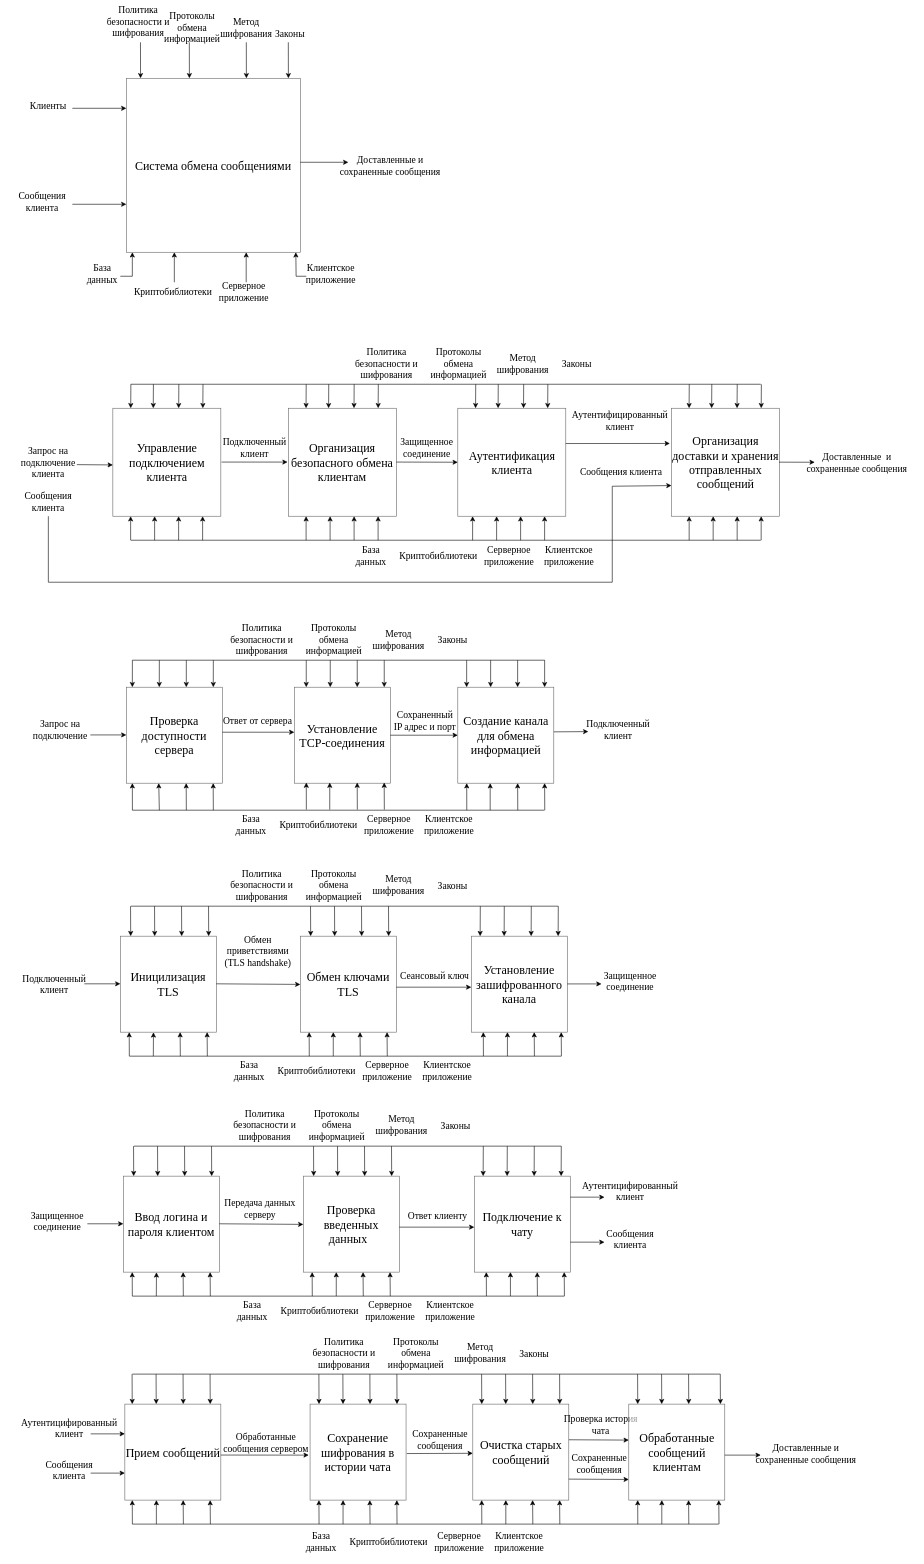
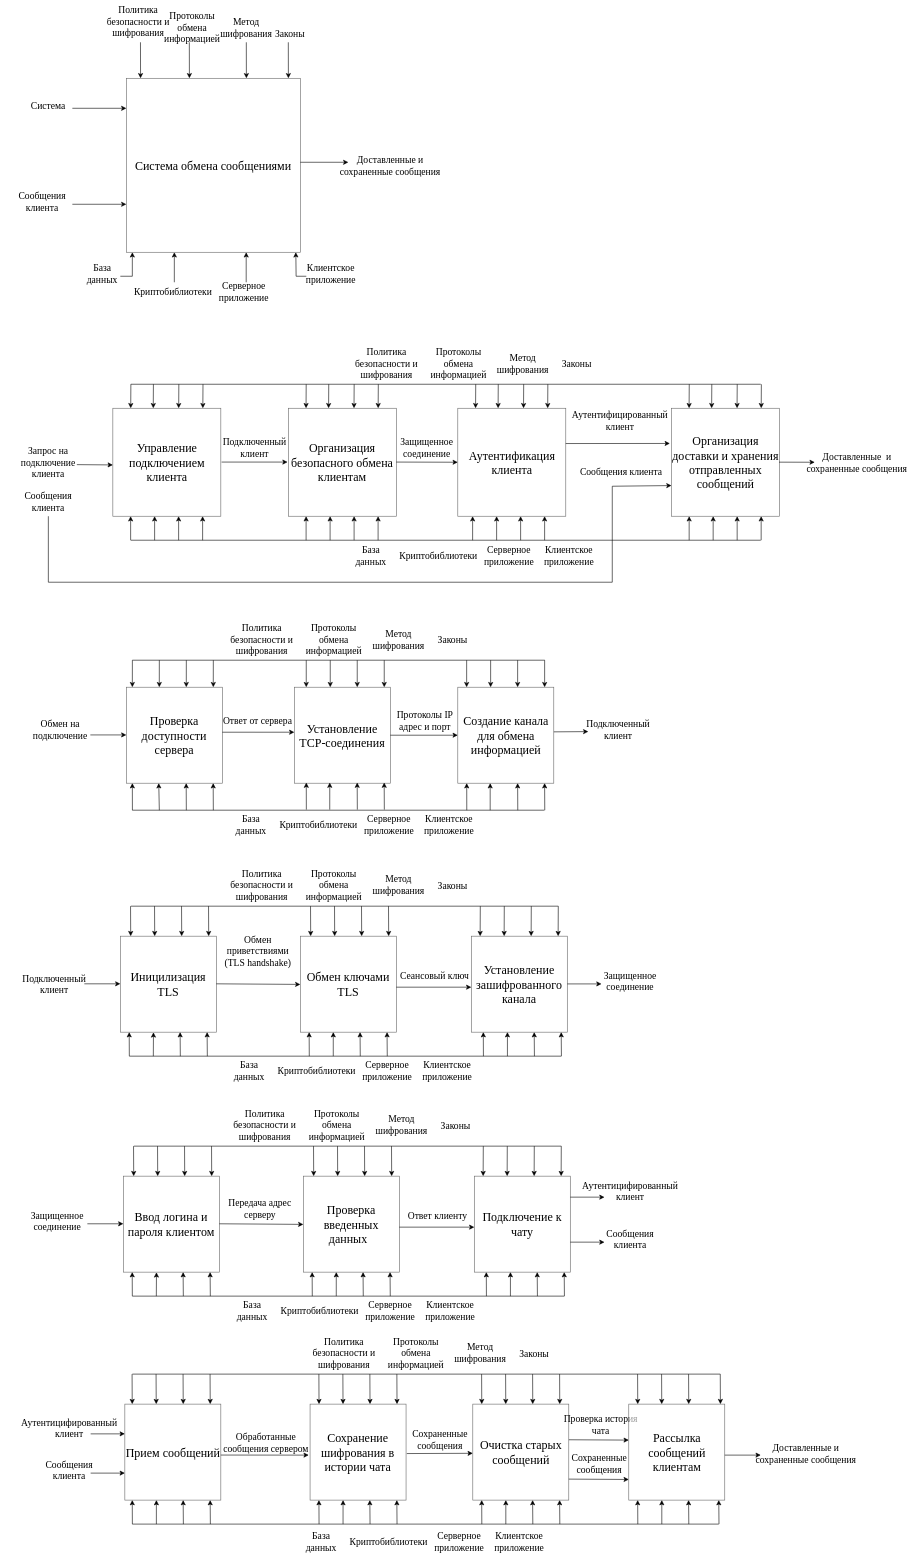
- <mxCell id="4" value="&lt;font style=&quot;font-size: 16px;&quot; face=&quot;Times New Roman&quot;&gt;Клиенты&lt;br&gt;&lt;/font&gt;" style="text;html=1;whiteSpace=wrap;strokeColor=none;fillColor=none;align=center;verticalAlign=middle;rounded=0;" parent="1" vertex="1"><mxGeometry x="30" y="160" width="100" height="30" as="geometry" /></mxCell>
+ <mxCell id="4" value="&lt;font style=&quot;font-size: 16px;&quot; face=&quot;Times New Roman&quot;&gt;Система&lt;br&gt;&lt;/font&gt;" style="text;html=1;whiteSpace=wrap;strokeColor=none;fillColor=none;align=center;verticalAlign=middle;rounded=0;" parent="1" vertex="1"><mxGeometry x="30" y="160" width="100" height="30" as="geometry" /></mxCell>
- <mxCell id="167" value="&lt;font style=&quot;font-size: 16px;&quot; face=&quot;Times New Roman&quot;&gt;Сохраненный IP адрес и порт&lt;/font&gt;" style="text;html=1;whiteSpace=wrap;strokeColor=none;fillColor=none;align=center;verticalAlign=middle;rounded=0;" parent="1" vertex="1"><mxGeometry x="652.5" y="1185" width="110" height="30" as="geometry" /></mxCell>
+ <mxCell id="167" value="&lt;font style=&quot;font-size: 16px;&quot; face=&quot;Times New Roman&quot;&gt;Протоколы IP адрес и порт&lt;/font&gt;" style="text;html=1;whiteSpace=wrap;strokeColor=none;fillColor=none;align=center;verticalAlign=middle;rounded=0;" parent="1" vertex="1"><mxGeometry x="652.5" y="1185" width="110" height="30" as="geometry" /></mxCell>
- <mxCell id="21" value="&lt;font style=&quot;font-size: 16px;&quot; face=&quot;Times New Roman&quot;&gt;Запрос на подключение&lt;/font&gt;" style="text;html=1;whiteSpace=wrap;strokeColor=none;fillColor=none;align=center;verticalAlign=middle;rounded=0;" parent="1" vertex="1"><mxGeometry x="50" y="1200" width="100" height="30" as="geometry" /></mxCell>
+ <mxCell id="21" value="&lt;font style=&quot;font-size: 16px;&quot; face=&quot;Times New Roman&quot;&gt;Обмен на подключение&lt;/font&gt;" style="text;html=1;whiteSpace=wrap;strokeColor=none;fillColor=none;align=center;verticalAlign=middle;rounded=0;" parent="1" vertex="1"><mxGeometry x="50" y="1200" width="100" height="30" as="geometry" /></mxCell>
- <mxCell id="184" value="&lt;font style=&quot;font-size: 16px;&quot; face=&quot;Times New Roman&quot;&gt;Передача данных серверу&lt;/font&gt;" style="text;html=1;whiteSpace=wrap;strokeColor=none;fillColor=none;align=center;verticalAlign=middle;rounded=0;" parent="1" vertex="1"><mxGeometry x="367.5" y="2000" width="130.31" height="30" as="geometry" /></mxCell>
+ <mxCell id="184" value="&lt;font style=&quot;font-size: 16px;&quot; face=&quot;Times New Roman&quot;&gt;Передача адрес серверу&lt;/font&gt;" style="text;html=1;whiteSpace=wrap;strokeColor=none;fillColor=none;align=center;verticalAlign=middle;rounded=0;" parent="1" vertex="1"><mxGeometry x="367.5" y="2000" width="130.31" height="30" as="geometry" /></mxCell>
- <mxCell id="234" value="&lt;font style=&quot;font-size: 20px;&quot; face=&quot;Times New Roman&quot;&gt;Обработанные сообщений клиентам&lt;br&gt;&lt;/font&gt;" style="whiteSpace=wrap;html=1;aspect=fixed;fillColor=default;gradientColor=none;opacity=60;" parent="1" vertex="1"><mxGeometry x="1047.5" y="2340" width="160" height="160" as="geometry" /></mxCell>
+ <mxCell id="234" value="&lt;font style=&quot;font-size: 20px;&quot; face=&quot;Times New Roman&quot;&gt;Рассылка сообщений клиентам&lt;br&gt;&lt;/font&gt;" style="whiteSpace=wrap;html=1;aspect=fixed;fillColor=default;gradientColor=none;opacity=60;" parent="1" vertex="1"><mxGeometry x="1047.5" y="2340" width="160" height="160" as="geometry" /></mxCell>
